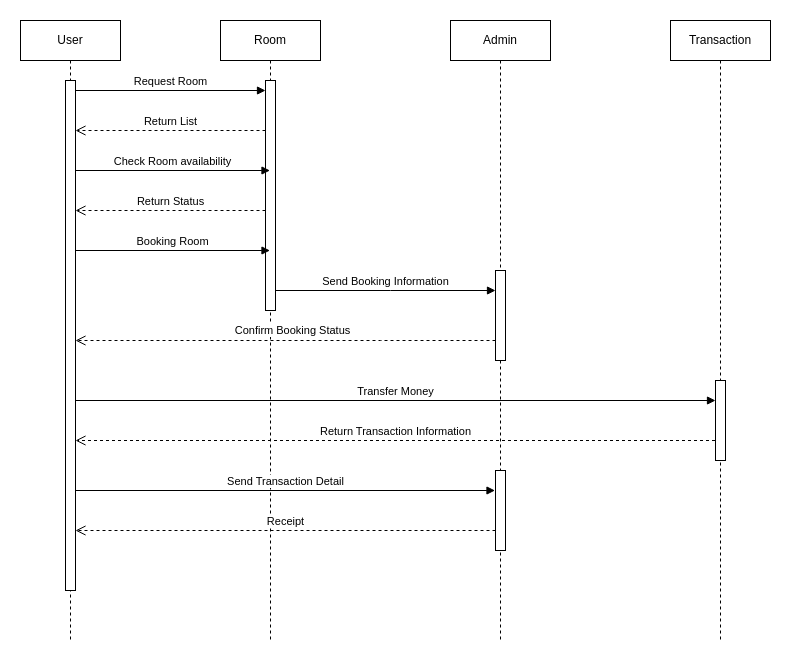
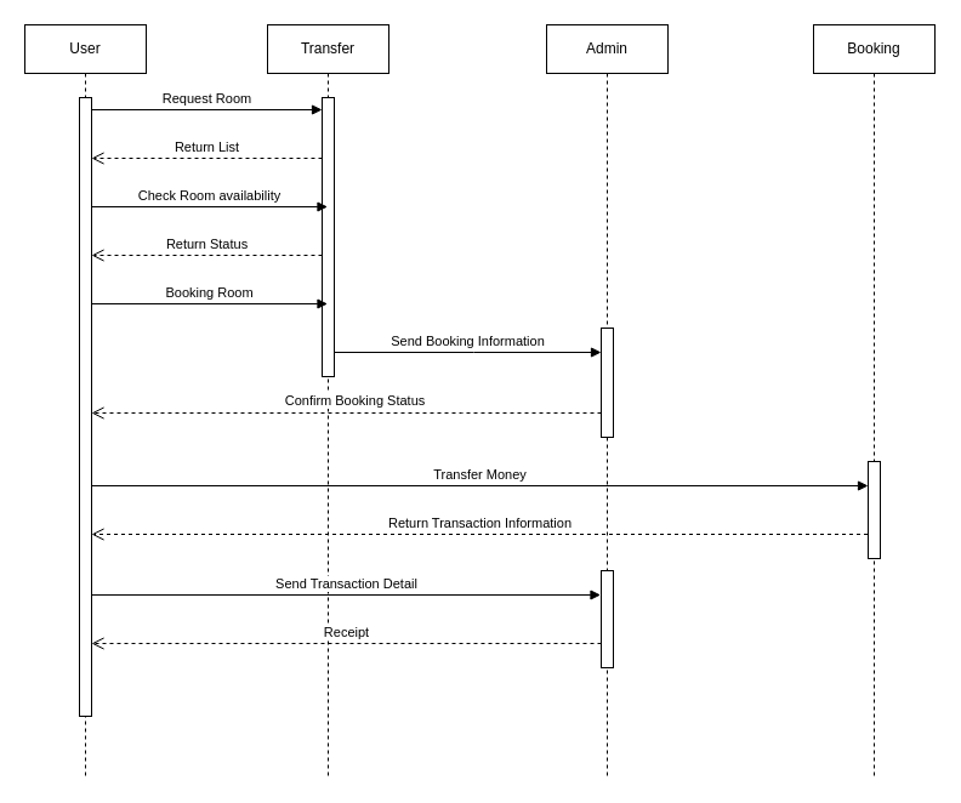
- <mxCell id="2" value="Room" style="shape=umlLifeline;perimeter=lifelinePerimeter;whiteSpace=wrap;html=1;container=1;dropTarget=0;collapsible=0;recursiveResize=0;outlineConnect=0;portConstraint=eastwest;newEdgeStyle={&quot;curved&quot;:0,&quot;rounded&quot;:0};" vertex="1" parent="1"><mxGeometry x="220" y="20" width="100" height="620" as="geometry" /></mxCell>
+ <mxCell id="2" value="Transfer" style="shape=umlLifeline;perimeter=lifelinePerimeter;whiteSpace=wrap;html=1;container=1;dropTarget=0;collapsible=0;recursiveResize=0;outlineConnect=0;portConstraint=eastwest;newEdgeStyle={&quot;curved&quot;:0,&quot;rounded&quot;:0};" vertex="1" parent="1"><mxGeometry x="220" y="20" width="100" height="620" as="geometry" /></mxCell>
- <mxCell id="9" value="Transaction" style="shape=umlLifeline;perimeter=lifelinePerimeter;whiteSpace=wrap;html=1;container=1;dropTarget=0;collapsible=0;recursiveResize=0;outlineConnect=0;portConstraint=eastwest;newEdgeStyle={&quot;curved&quot;:0,&quot;rounded&quot;:0};" vertex="1" parent="1"><mxGeometry x="670" y="20" width="100" height="620" as="geometry" /></mxCell>
+ <mxCell id="9" value="Booking" style="shape=umlLifeline;perimeter=lifelinePerimeter;whiteSpace=wrap;html=1;container=1;dropTarget=0;collapsible=0;recursiveResize=0;outlineConnect=0;portConstraint=eastwest;newEdgeStyle={&quot;curved&quot;:0,&quot;rounded&quot;:0};" vertex="1" parent="1"><mxGeometry x="670" y="20" width="100" height="620" as="geometry" /></mxCell>
